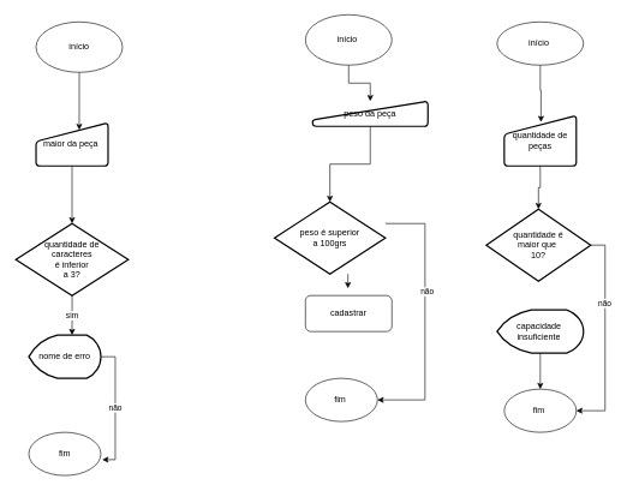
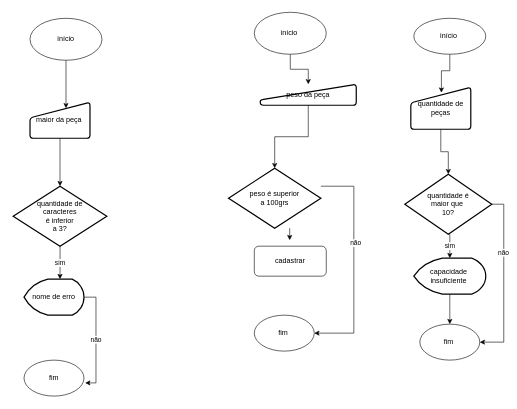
- <mxCell id="16" value="quantidade de peças" style="html=1;strokeWidth=2;shape=manualInput;whiteSpace=wrap;rounded=1;size=26;arcSize=11;" vertex="1" parent="1"><mxGeometry x="699" y="160" width="100" height="70" as="geometry" /></mxCell>
+ <mxCell id="16" value="quantidade de peças" style="html=1;strokeWidth=2;shape=manualInput;whiteSpace=wrap;rounded=1;size=26;arcSize=11;" vertex="1" parent="1"><mxGeometry x="684" y="145" width="100" height="70" as="geometry" /></mxCell>
+ <mxCell id="23" value="sim" style="edgeStyle=orthogonalEdgeStyle;rounded=0;orthogonalLoop=1;jettySize=auto;html=1;entryX=0.5;entryY=0;entryDx=0;entryDy=0;entryPerimeter=0;" edge="1" parent="1" source="26" target="30"><mxGeometry relative="1" as="geometry"><Array as="points"><mxPoint x="749" y="410" /><mxPoint x="749" y="410" /></Array></mxGeometry></mxCell>
